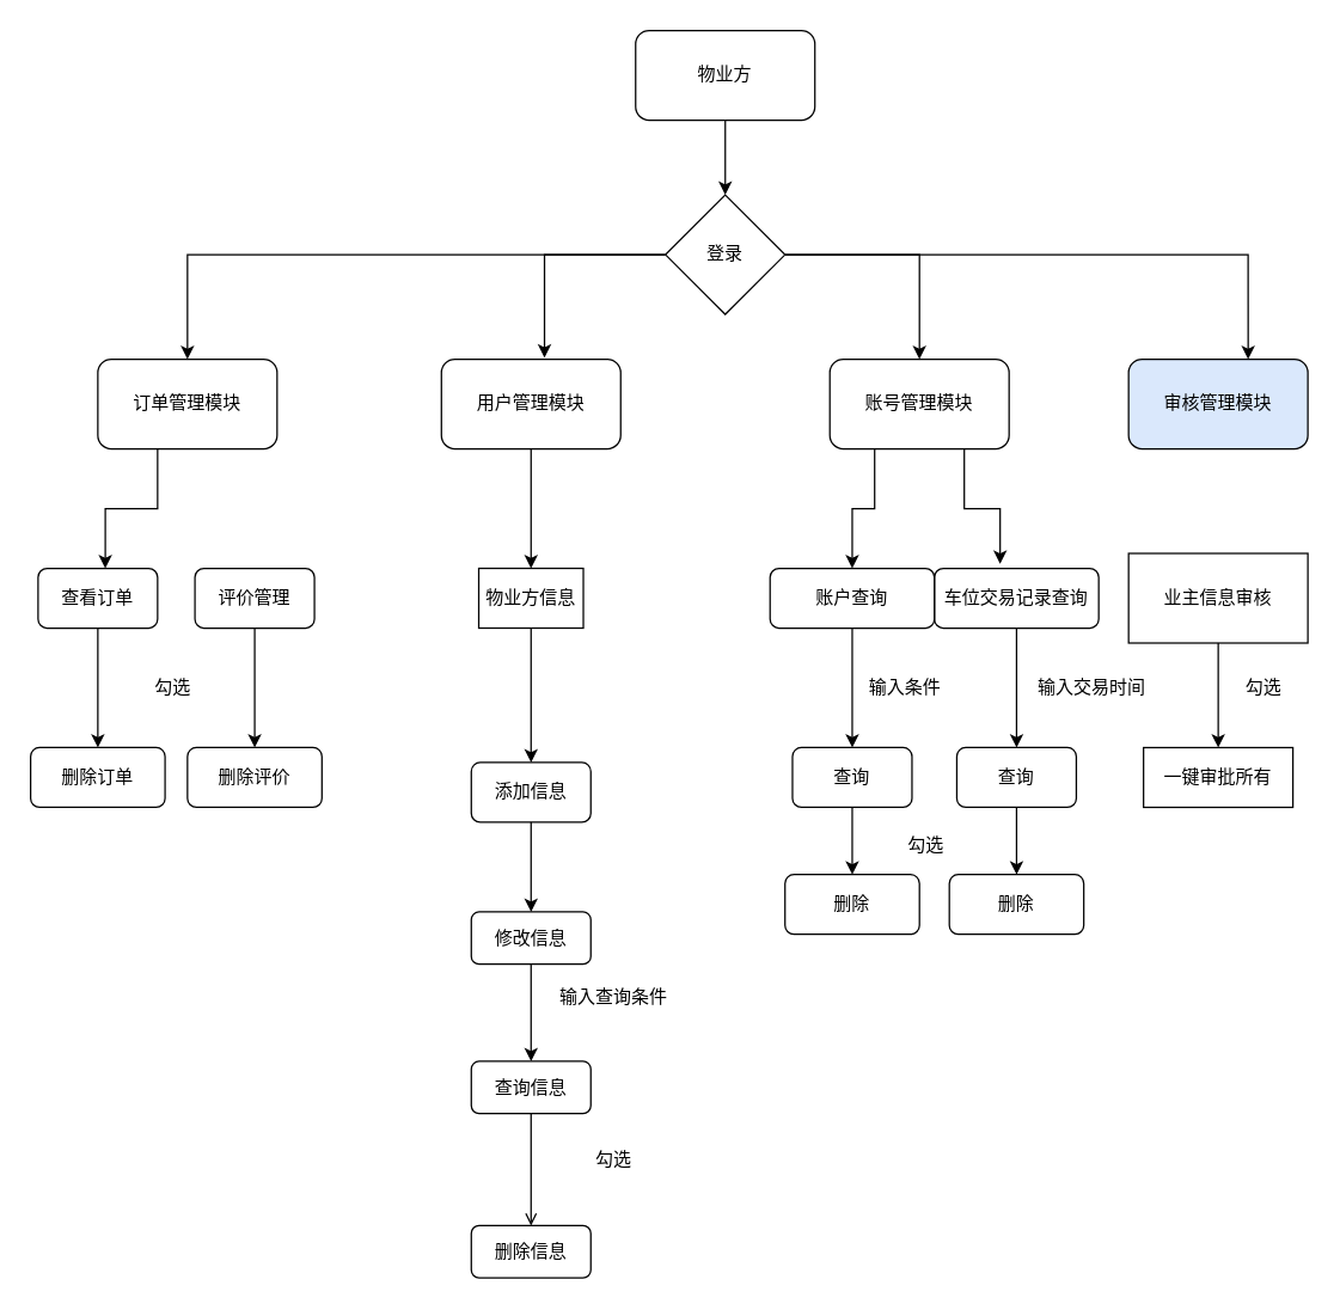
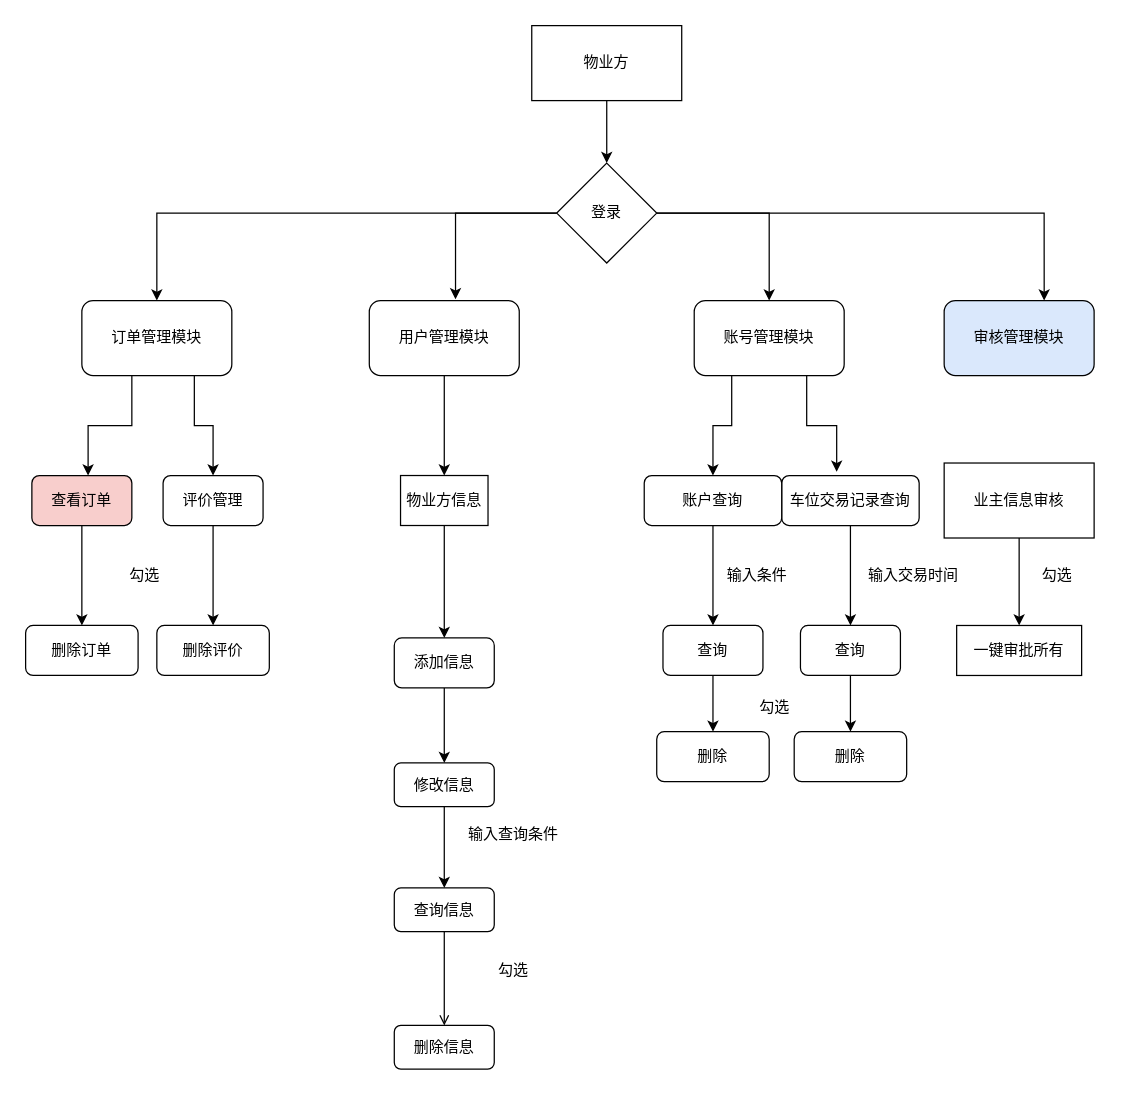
- <mxCell id="3" value="物业方" style="whiteSpace=wrap;html=1;rounded=1;" parent="1" vertex="1"><mxGeometry x="425" y="20" width="120" height="60" as="geometry" /></mxCell>
+ <mxCell id="3" value="物业方" style="rounded=0;whiteSpace=wrap;html=1;" parent="1" vertex="1"><mxGeometry x="425" y="20" width="120" height="60" as="geometry" /></mxCell>
+ <mxCell id="10" style="edgeStyle=orthogonalEdgeStyle;rounded=0;orthogonalLoop=1;jettySize=auto;html=1;exitX=0.75;exitY=1;exitDx=0;exitDy=0;entryX=0.5;entryY=0;entryDx=0;entryDy=0;" parent="1" source="11" target="23" edge="1"><mxGeometry relative="1" as="geometry" /></mxCell>
- <mxCell id="19" value="查看订单" style="rounded=1;whiteSpace=wrap;html=1;" parent="1" vertex="1"><mxGeometry y="380" width="80" height="40" as="geometry" x="25" /></mxCell>
+ <mxCell id="19" value="查看订单" style="rounded=1;whiteSpace=wrap;html=1;fillColor=#f8cecc;" parent="1" vertex="1"><mxGeometry y="380" width="80" height="40" as="geometry" x="25" /></mxCell>
